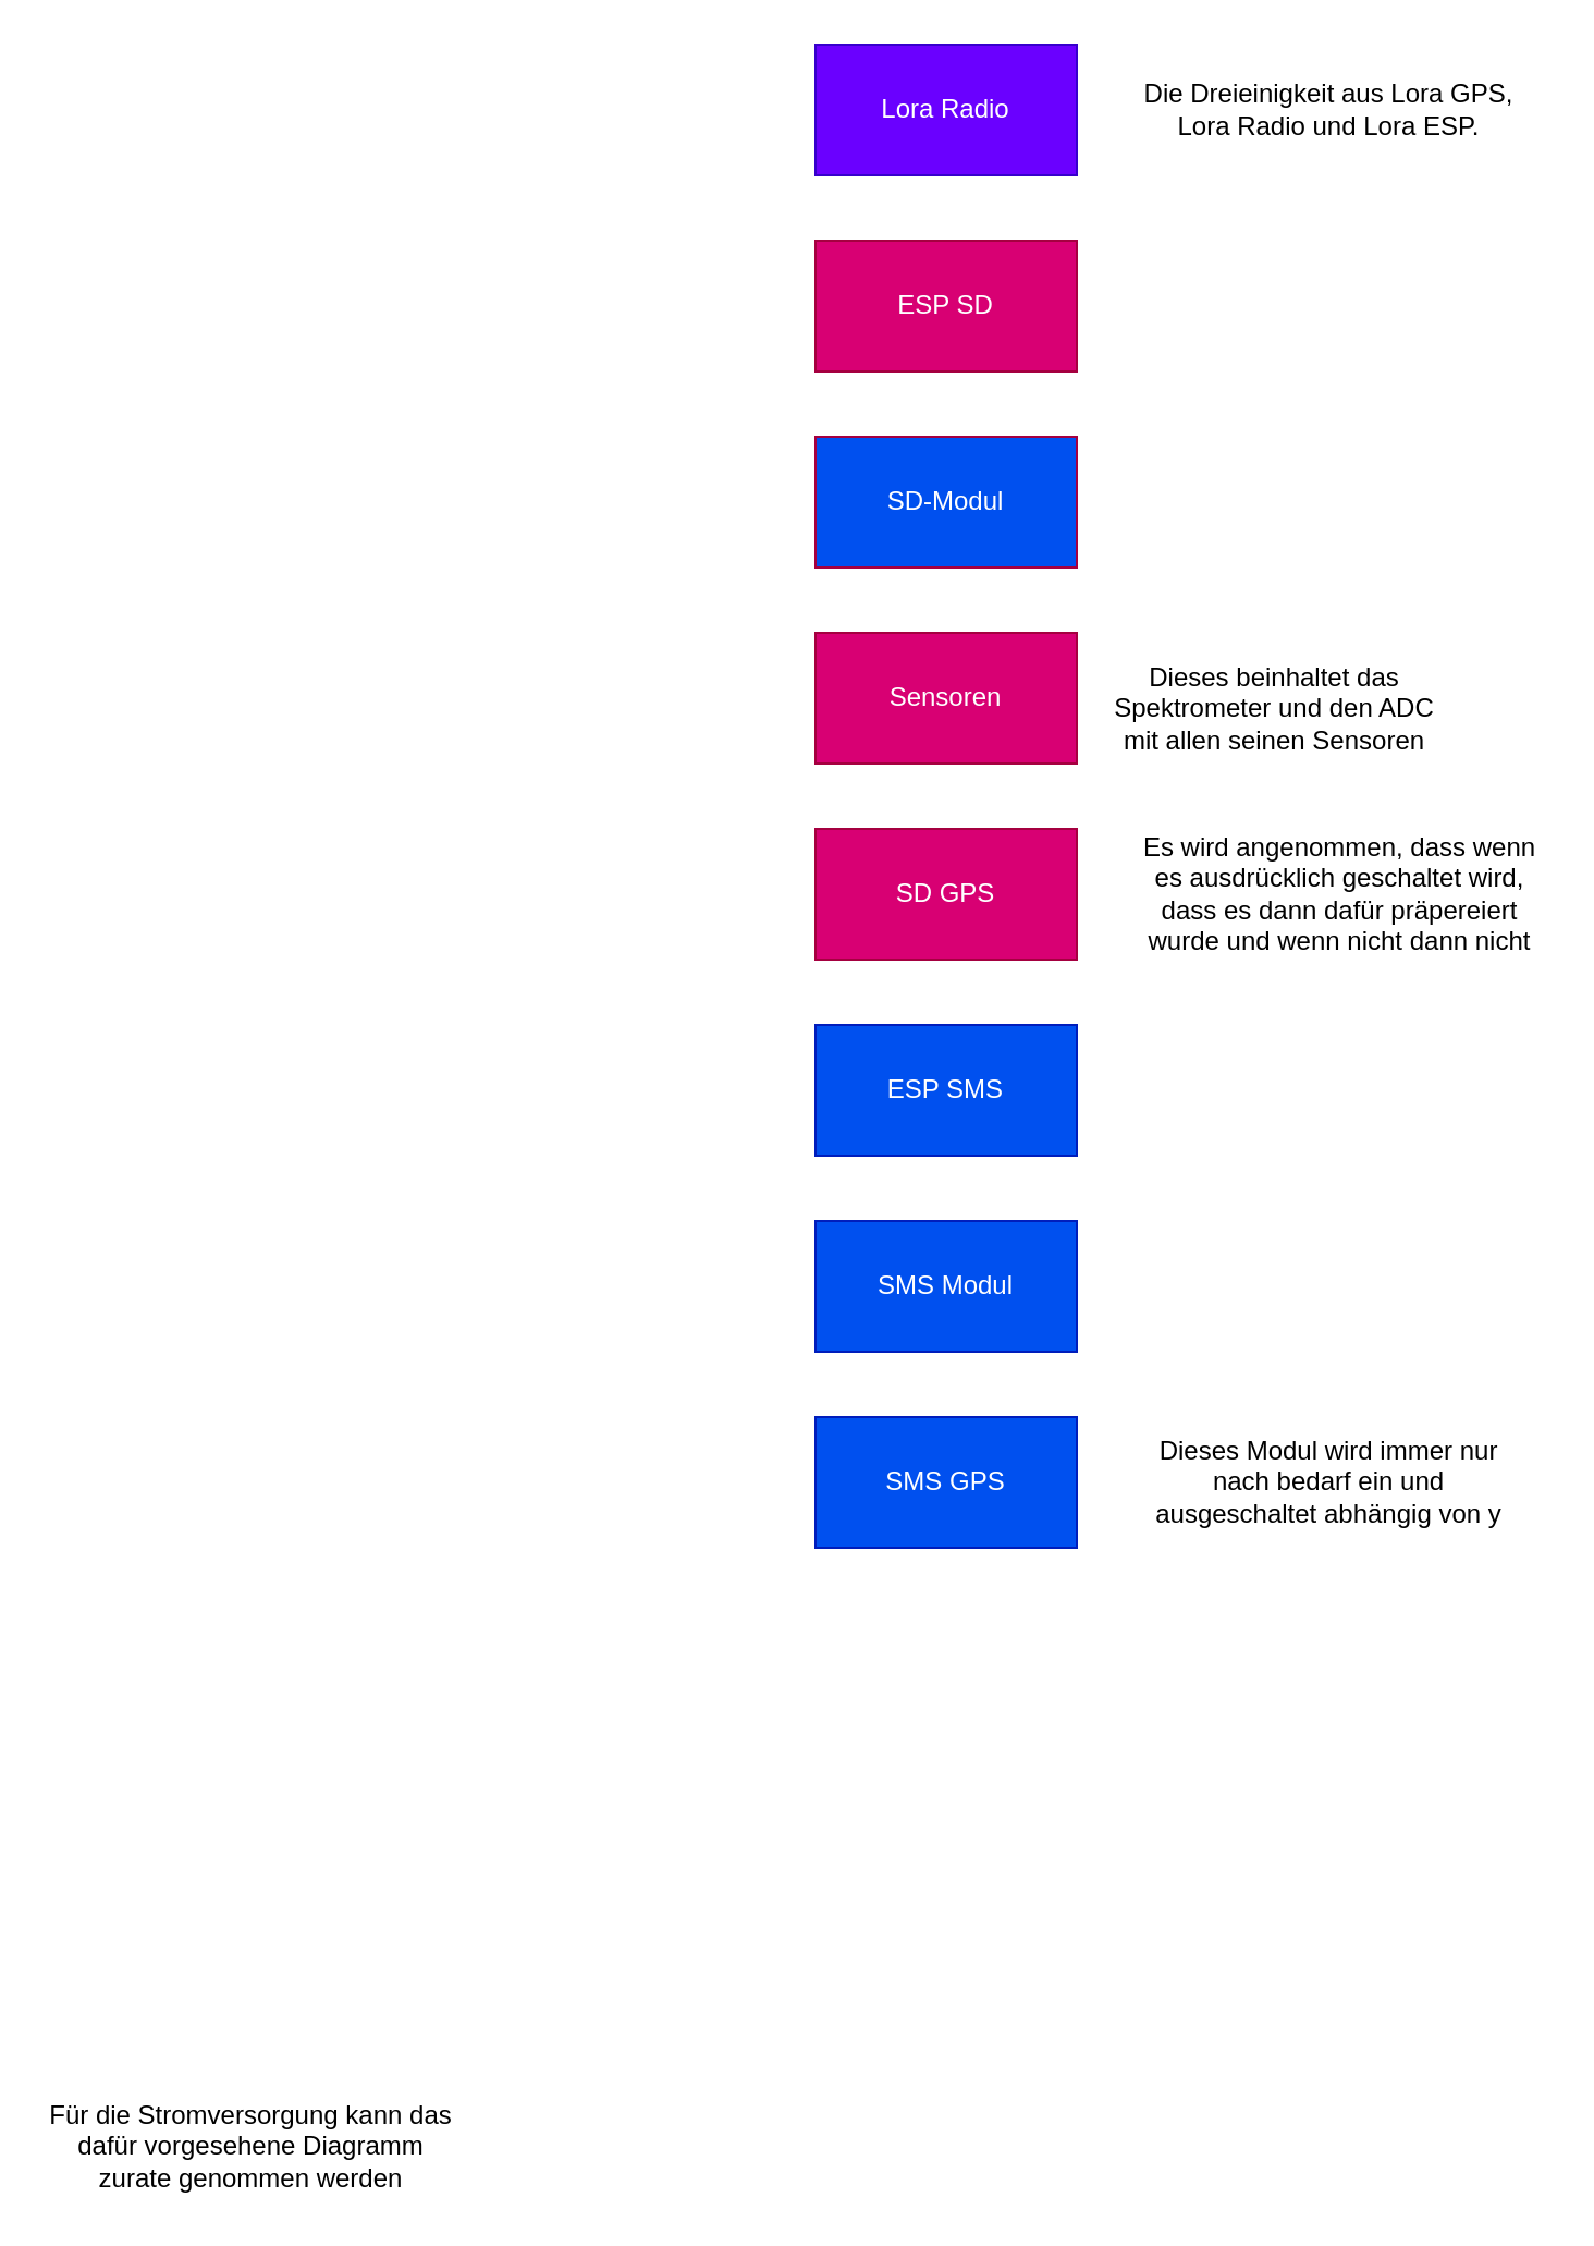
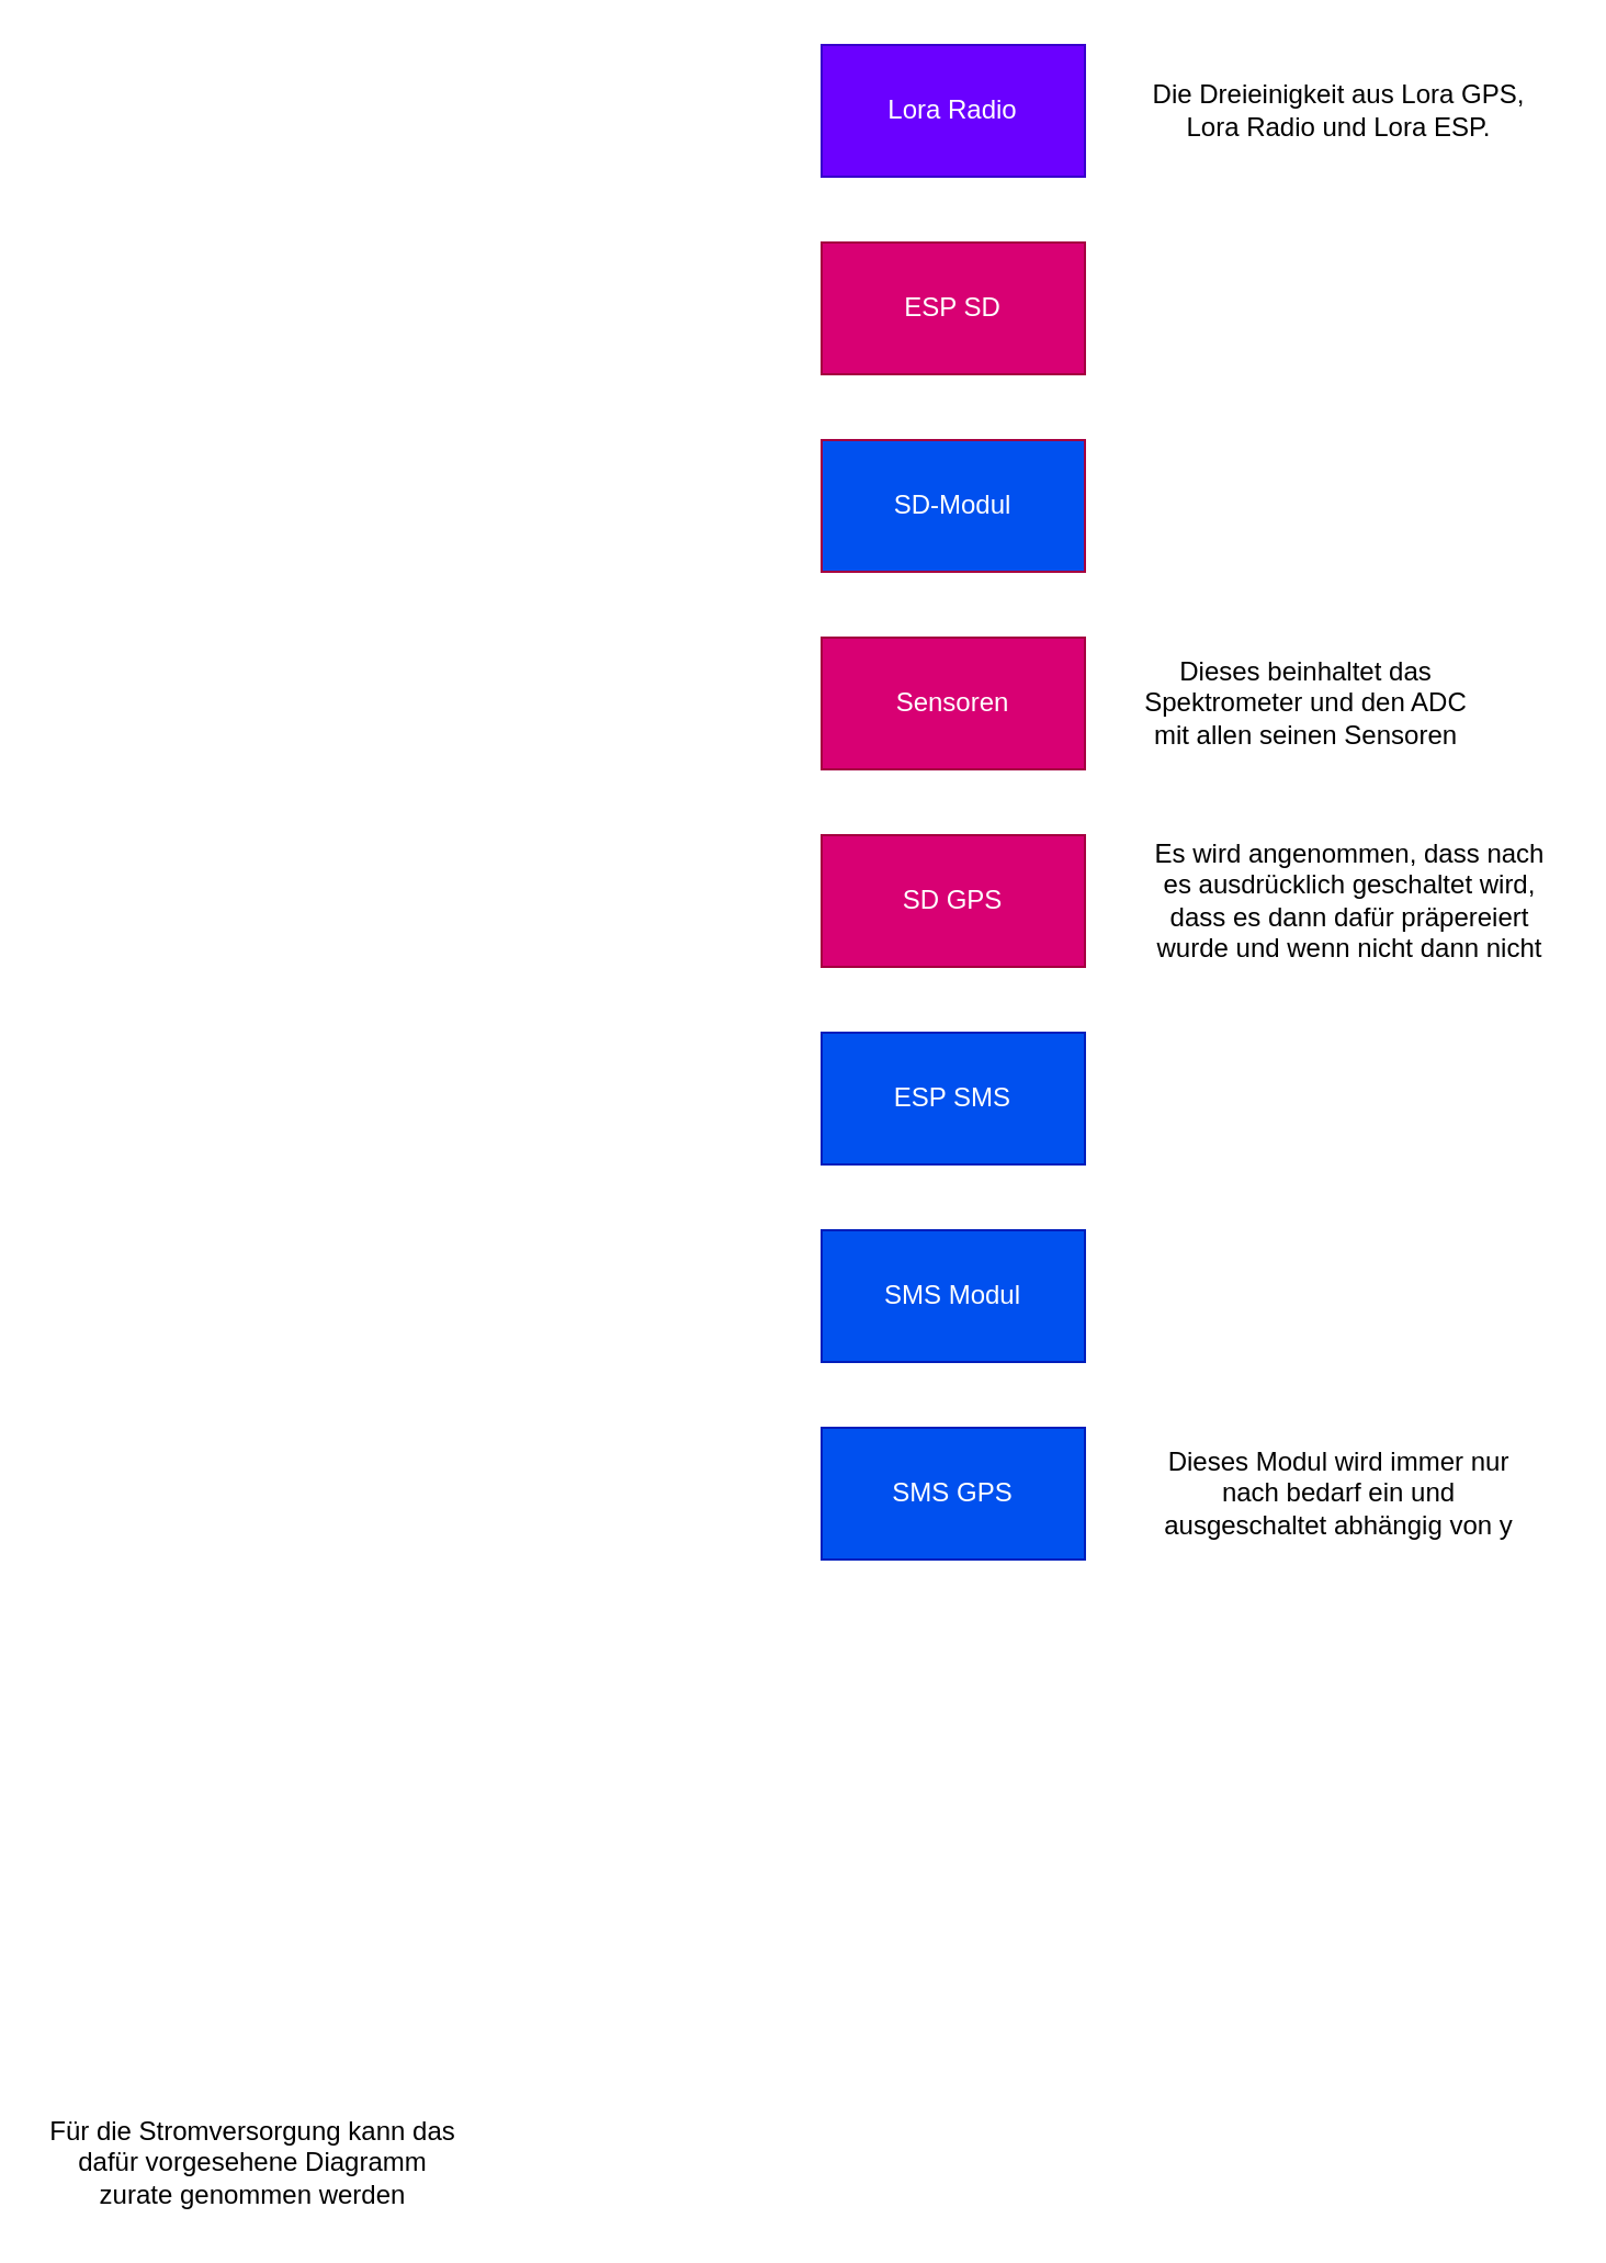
- <mxCell id="7" value="Dieses beinhaltet das Spektrometer und den ADC mit allen seinen Sensoren" style="text;html=1;align=center;verticalAlign=middle;whiteSpace=wrap;rounded=0;" vertex="1" parent="1"><mxGeometry x="510" y="300" width="150" height="50" as="geometry" /></mxCell>
+ <mxCell id="7" value="Dieses beinhaltet das Spektrometer und den ADC mit allen seinen Sensoren" style="text;html=1;align=center;verticalAlign=middle;whiteSpace=wrap;rounded=0;" vertex="1" parent="1"><mxGeometry x="520" y="295" width="150" height="50" as="geometry" /></mxCell>
- <mxCell id="9" value="Es wird angenommen, dass wenn es ausdrücklich geschaltet wird, dass es dann dafür präpereiert wurde und wenn nicht dann nicht" style="text;html=1;align=center;verticalAlign=middle;whiteSpace=wrap;rounded=0;" vertex="1" parent="1"><mxGeometry x="520" y="377.5" width="190" height="65" as="geometry" /></mxCell>
+ <mxCell id="9" value="Es wird angenommen, dass nach es ausdrücklich geschaltet wird, dass es dann dafür präpereiert wurde und wenn nicht dann nicht" style="text;html=1;align=center;verticalAlign=middle;whiteSpace=wrap;rounded=0;" vertex="1" parent="1"><mxGeometry x="520" y="377.5" width="190" height="65" as="geometry" /></mxCell>
